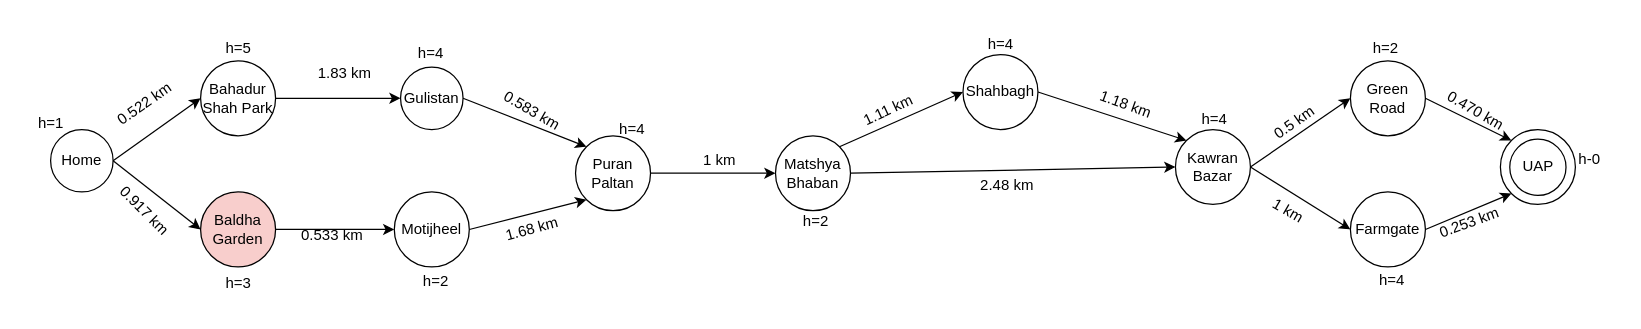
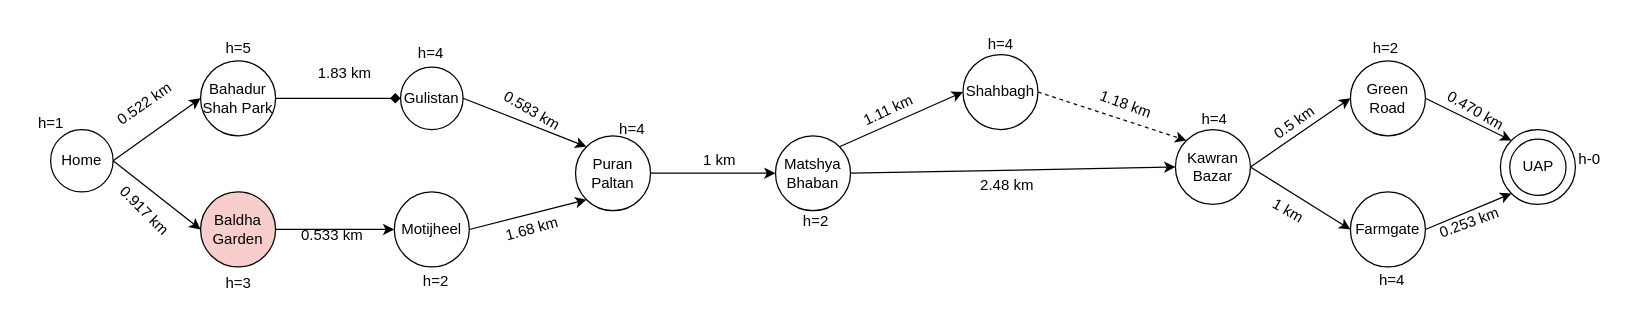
- <mxCell id="18" value="" style="endArrow=classic;html=1;rounded=0;exitX=1;exitY=0.5;exitDx=0;exitDy=0;entryX=0;entryY=0.5;entryDx=0;entryDy=0;" edge="1" parent="1" source="3" target="5"><mxGeometry width="50" height="50" relative="1" as="geometry"><mxPoint x="280" y="73" as="sourcePoint" /><mxPoint x="330" y="23" as="targetPoint" /></mxGeometry></mxCell>
+ <mxCell id="18" value="" style="endArrow=diamond;html=1;rounded=0;exitX=1;exitY=0.5;exitDx=0;exitDy=0;entryX=0;entryY=0.5;entryDx=0;entryDy=0;" edge="1" parent="1" source="3" target="5"><mxGeometry width="50" height="50" relative="1" as="geometry"><mxPoint x="280" y="73" as="sourcePoint" /><mxPoint x="330" y="23" as="targetPoint" /></mxGeometry></mxCell>
- <mxCell id="24" value="" style="endArrow=classic;html=1;rounded=0;exitX=1;exitY=0.5;exitDx=0;exitDy=0;entryX=0;entryY=0;entryDx=0;entryDy=0;" edge="1" parent="1" source="9" target="10"><mxGeometry width="50" height="50" relative="1" as="geometry"><mxPoint x="690" y="73" as="sourcePoint" /><mxPoint x="740" y="23" as="targetPoint" /></mxGeometry></mxCell>
+ <mxCell id="24" value="" style="endArrow=classic;html=1;rounded=0;exitX=1;exitY=0.5;exitDx=0;exitDy=0;entryX=0;entryY=0;entryDx=0;entryDy=0;dashed=1;" edge="1" parent="1" source="9" target="10"><mxGeometry width="50" height="50" relative="1" as="geometry"><mxPoint x="690" y="73" as="sourcePoint" /><mxPoint x="740" y="23" as="targetPoint" /></mxGeometry></mxCell>
